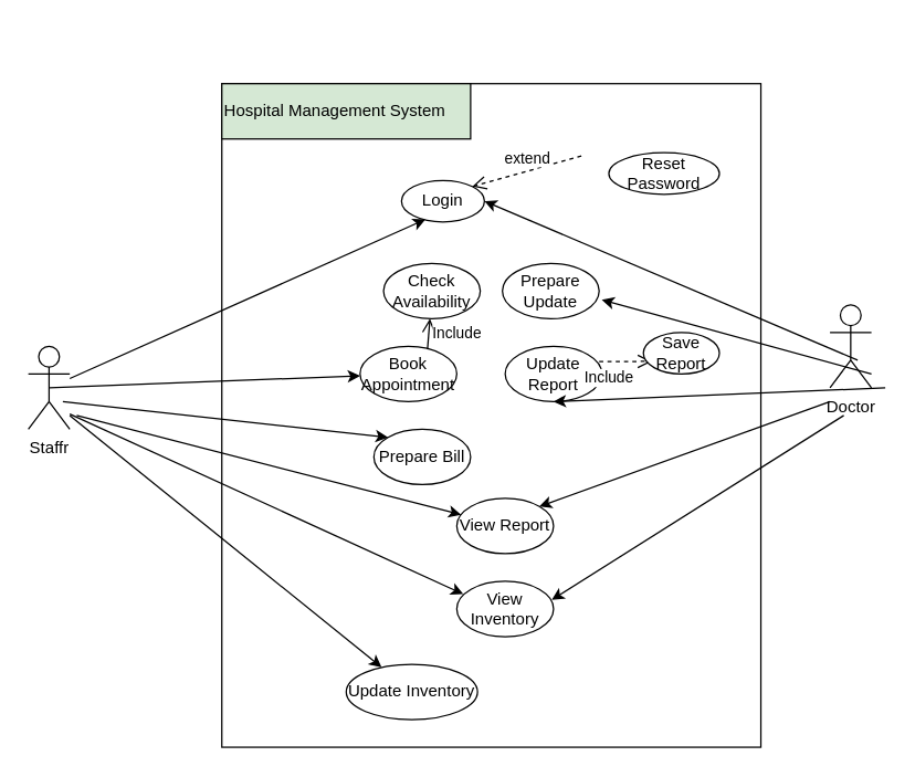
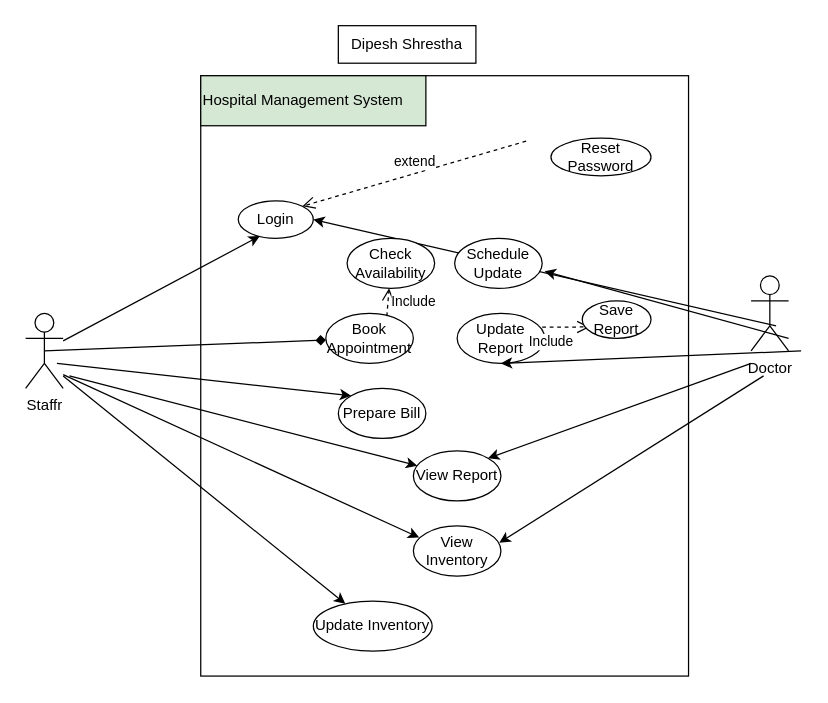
+ <mxCell id="31" value="Dipesh Shrestha" style="html=1;whiteSpace=wrap;" vertex="1" parent="1"><mxGeometry x="270" y="20" width="110" height="30" as="geometry" /></mxCell>
- <mxCell id="4" value="Login" style="shape=ellipse;html=1;dashed=0;whiteSpace=wrap;perimeter=ellipsePerimeter;" vertex="1" parent="1"><mxGeometry x="290" y="130" width="60" height="30" as="geometry" /></mxCell>
+ <mxCell id="4" value="Login" style="shape=ellipse;html=1;dashed=0;whiteSpace=wrap;perimeter=ellipsePerimeter;" vertex="1" parent="1"><mxGeometry x="190" y="160" width="60" height="30" as="geometry" /></mxCell>
- <mxCell id="13" value="Prepare Update" style="shape=ellipse;html=1;dashed=0;whiteSpace=wrap;perimeter=ellipsePerimeter;" vertex="1" parent="1"><mxGeometry x="363" y="190" width="70" height="40" as="geometry" /></mxCell>
+ <mxCell id="13" value="Schedule Update" style="shape=ellipse;html=1;dashed=0;whiteSpace=wrap;perimeter=ellipsePerimeter;" vertex="1" parent="1"><mxGeometry x="363" y="190" width="70" height="40" as="geometry" /></mxCell>
- <mxCell id="14" value="Include" style="html=1;verticalAlign=bottom;endArrow=open;dashed=0;endSize=8;curved=0;rounded=0;exitX=0.697;exitY=0.055;exitDx=0;exitDy=0;exitPerimeter=0;" edge="1" parent="1" source="12" target="11"><mxGeometry x="-0.657" y="-21" relative="1" as="geometry"><mxPoint x="430" y="130" as="sourcePoint" /><mxPoint x="351" y="144" as="targetPoint" /><mxPoint as="offset" /></mxGeometry></mxCell>
+ <mxCell id="14" value="Include" style="html=1;verticalAlign=bottom;endArrow=open;dashed=1;endSize=8;curved=0;rounded=0;exitX=0.697;exitY=0.055;exitDx=0;exitDy=0;exitPerimeter=0;" edge="1" parent="1" source="12" target="11"><mxGeometry x="-0.657" y="-21" relative="1" as="geometry"><mxPoint x="430" y="130" as="sourcePoint" /><mxPoint x="351" y="144" as="targetPoint" /><mxPoint as="offset" /></mxGeometry></mxCell>
- <mxCell id="21" value="" style="endArrow=classic;html=1;rounded=0;exitX=0.5;exitY=0.5;exitDx=0;exitDy=0;exitPerimeter=0;" edge="1" parent="1" source="5" target="12"><mxGeometry width="50" height="50" relative="1" as="geometry"><mxPoint x="60" y="283" as="sourcePoint" /><mxPoint x="317" y="168" as="targetPoint" /></mxGeometry></mxCell>
+ <mxCell id="21" value="" style="endArrow=diamond;html=1;rounded=0;exitX=0.5;exitY=0.5;exitDx=0;exitDy=0;exitPerimeter=0;" edge="1" parent="1" source="5" target="12"><mxGeometry width="50" height="50" relative="1" as="geometry"><mxPoint x="60" y="283" as="sourcePoint" /><mxPoint x="317" y="168" as="targetPoint" /></mxGeometry></mxCell>
